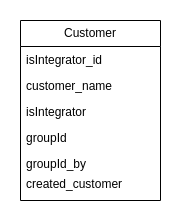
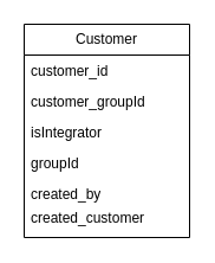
- <mxCell id="3" value="isIntegrator_id" style="text;strokeColor=none;fillColor=none;align=left;verticalAlign=top;spacingLeft=4;spacingRight=4;overflow=hidden;rotatable=0;points=[[0,0.5],[1,0.5]];portConstraint=eastwest;whiteSpace=wrap;html=1;" vertex="1" parent="2"><mxGeometry y="26" width="140" height="26" as="geometry" /></mxCell>
+ <mxCell id="3" value="customer_id" style="text;strokeColor=none;fillColor=none;align=left;verticalAlign=top;spacingLeft=4;spacingRight=4;overflow=hidden;rotatable=0;points=[[0,0.5],[1,0.5]];portConstraint=eastwest;whiteSpace=wrap;html=1;" vertex="1" parent="2"><mxGeometry y="26" width="140" height="26" as="geometry" /></mxCell>
- <mxCell id="4" value="customer_name" style="text;strokeColor=none;fillColor=none;align=left;verticalAlign=top;spacingLeft=4;spacingRight=4;overflow=hidden;rotatable=0;points=[[0,0.5],[1,0.5]];portConstraint=eastwest;whiteSpace=wrap;html=1;" vertex="1" parent="2"><mxGeometry y="52" width="140" height="26" as="geometry" /></mxCell>
+ <mxCell id="4" value="customer_groupId" style="text;strokeColor=none;fillColor=none;align=left;verticalAlign=top;spacingLeft=4;spacingRight=4;overflow=hidden;rotatable=0;points=[[0,0.5],[1,0.5]];portConstraint=eastwest;whiteSpace=wrap;html=1;" vertex="1" parent="2"><mxGeometry y="52" width="140" height="26" as="geometry" /></mxCell>
- <mxCell id="7" value="&lt;div&gt;groupId_by&lt;/div&gt;" style="text;strokeColor=none;fillColor=none;align=left;verticalAlign=top;spacingLeft=4;spacingRight=4;overflow=hidden;rotatable=0;points=[[0,0.5],[1,0.5]];portConstraint=eastwest;whiteSpace=wrap;html=1;" vertex="1" parent="2"><mxGeometry y="130" width="140" height="20" as="geometry" /></mxCell>
+ <mxCell id="7" value="&lt;div&gt;created_by&lt;/div&gt;" style="text;strokeColor=none;fillColor=none;align=left;verticalAlign=top;spacingLeft=4;spacingRight=4;overflow=hidden;rotatable=0;points=[[0,0.5],[1,0.5]];portConstraint=eastwest;whiteSpace=wrap;html=1;" vertex="1" parent="2"><mxGeometry y="130" width="140" height="20" as="geometry" /></mxCell>
